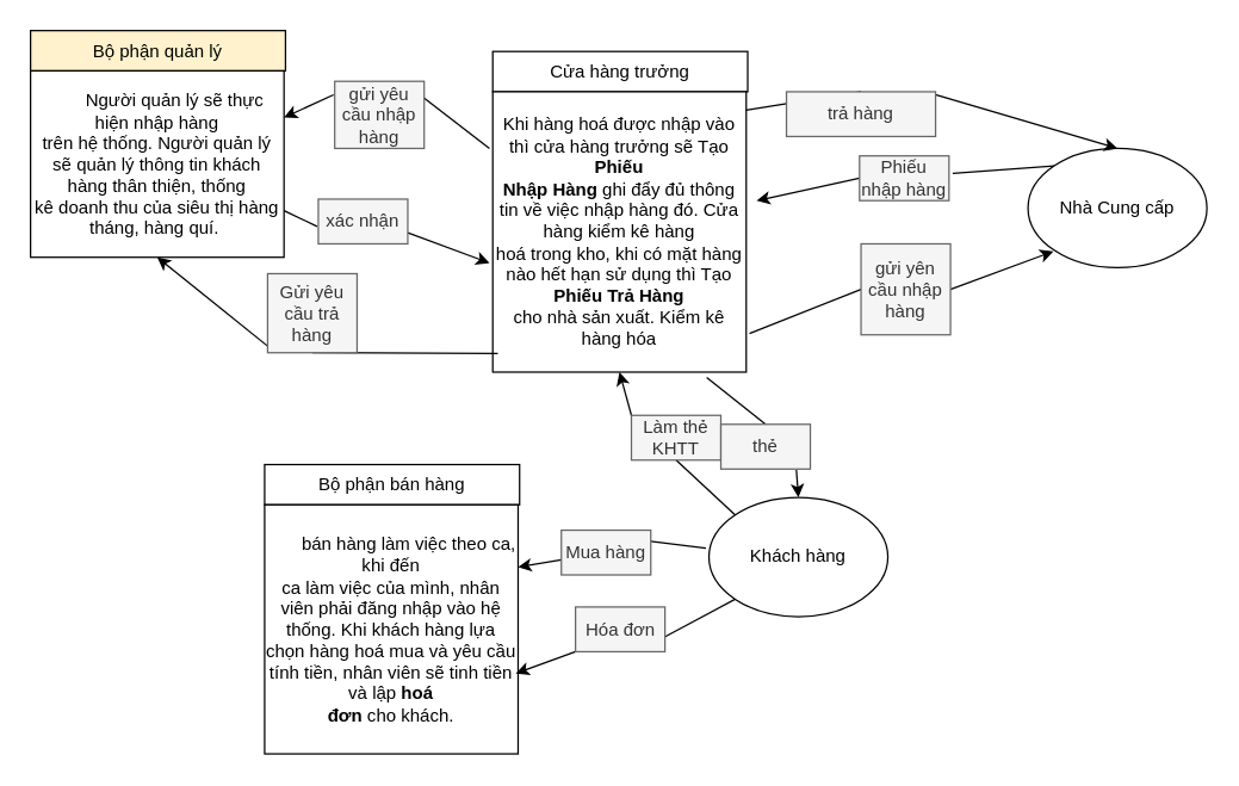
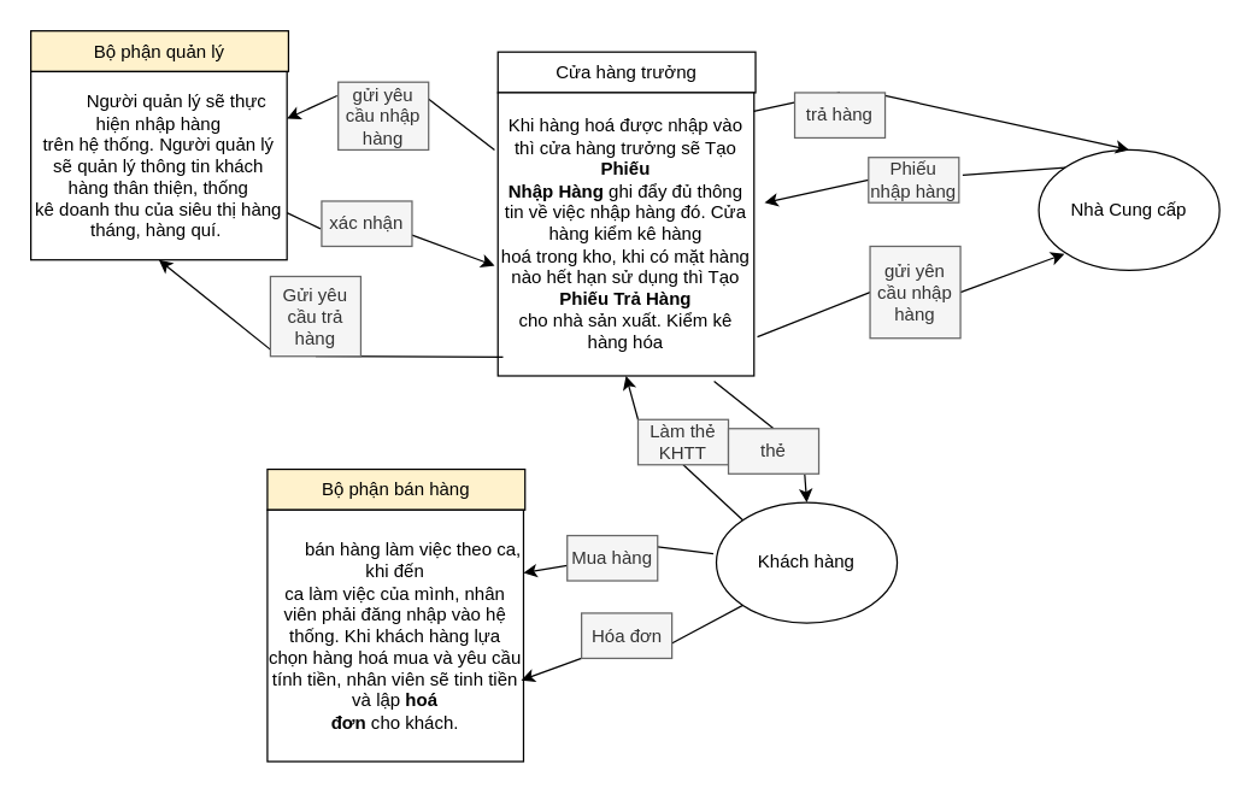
- <mxCell id="39" value="trả hàng" style="text;html=1;strokeColor=#666666;fillColor=#f5f5f5;align=center;verticalAlign=middle;whiteSpace=wrap;rounded=0;fontColor=#333333;" vertex="1" parent="1"><mxGeometry x="527" y="61" width="100" height="30" as="geometry" /></mxCell>
+ <mxCell id="39" value="trả hàng" style="text;html=1;strokeColor=#666666;fillColor=#f5f5f5;align=center;verticalAlign=middle;whiteSpace=wrap;rounded=0;fontColor=#333333;" vertex="1" parent="1"><mxGeometry x="527" y="61" width="60" height="30" as="geometry" /></mxCell>
- <mxCell id="6" value="Bộ phận bán hàng" style="rounded=0;whiteSpace=wrap;html=1;" vertex="1" parent="1"><mxGeometry x="177" y="311" width="171" height="27" as="geometry" /></mxCell>
+ <mxCell id="6" value="Bộ phận bán hàng" style="rounded=0;whiteSpace=wrap;html=1;fillColor=#fff2cc;" vertex="1" parent="1"><mxGeometry x="177" y="311" width="171" height="27" as="geometry" /></mxCell>
